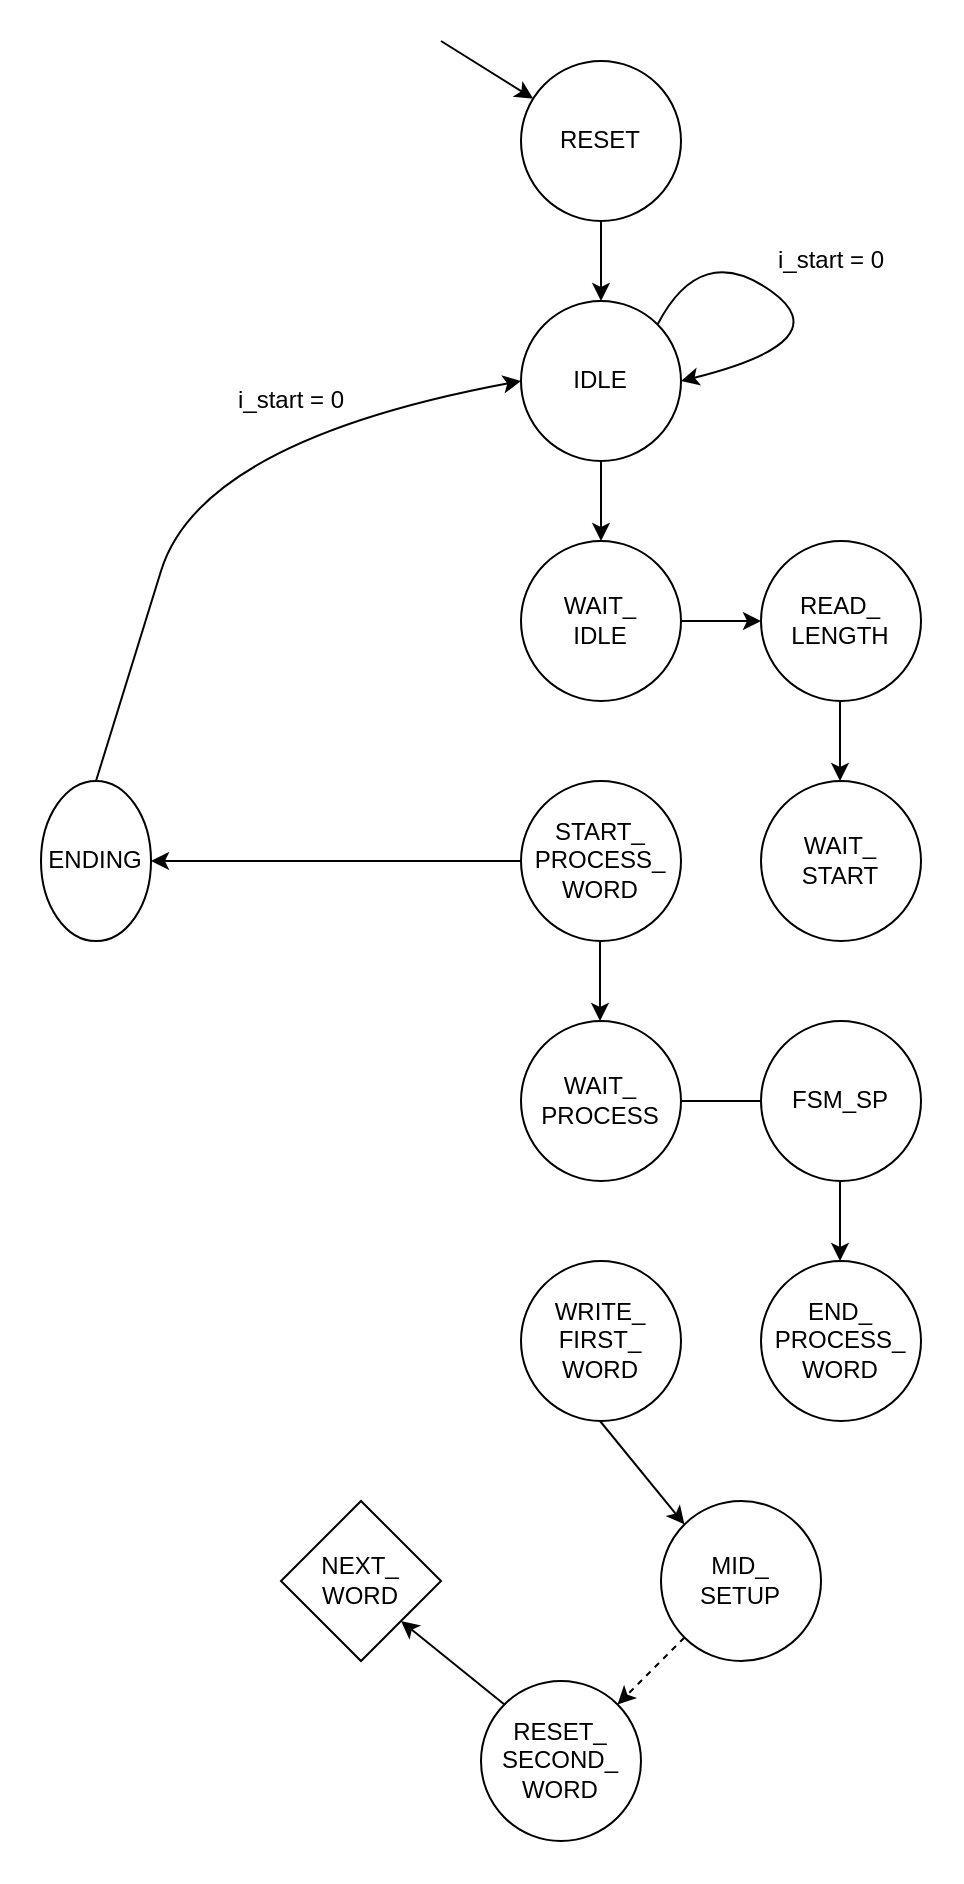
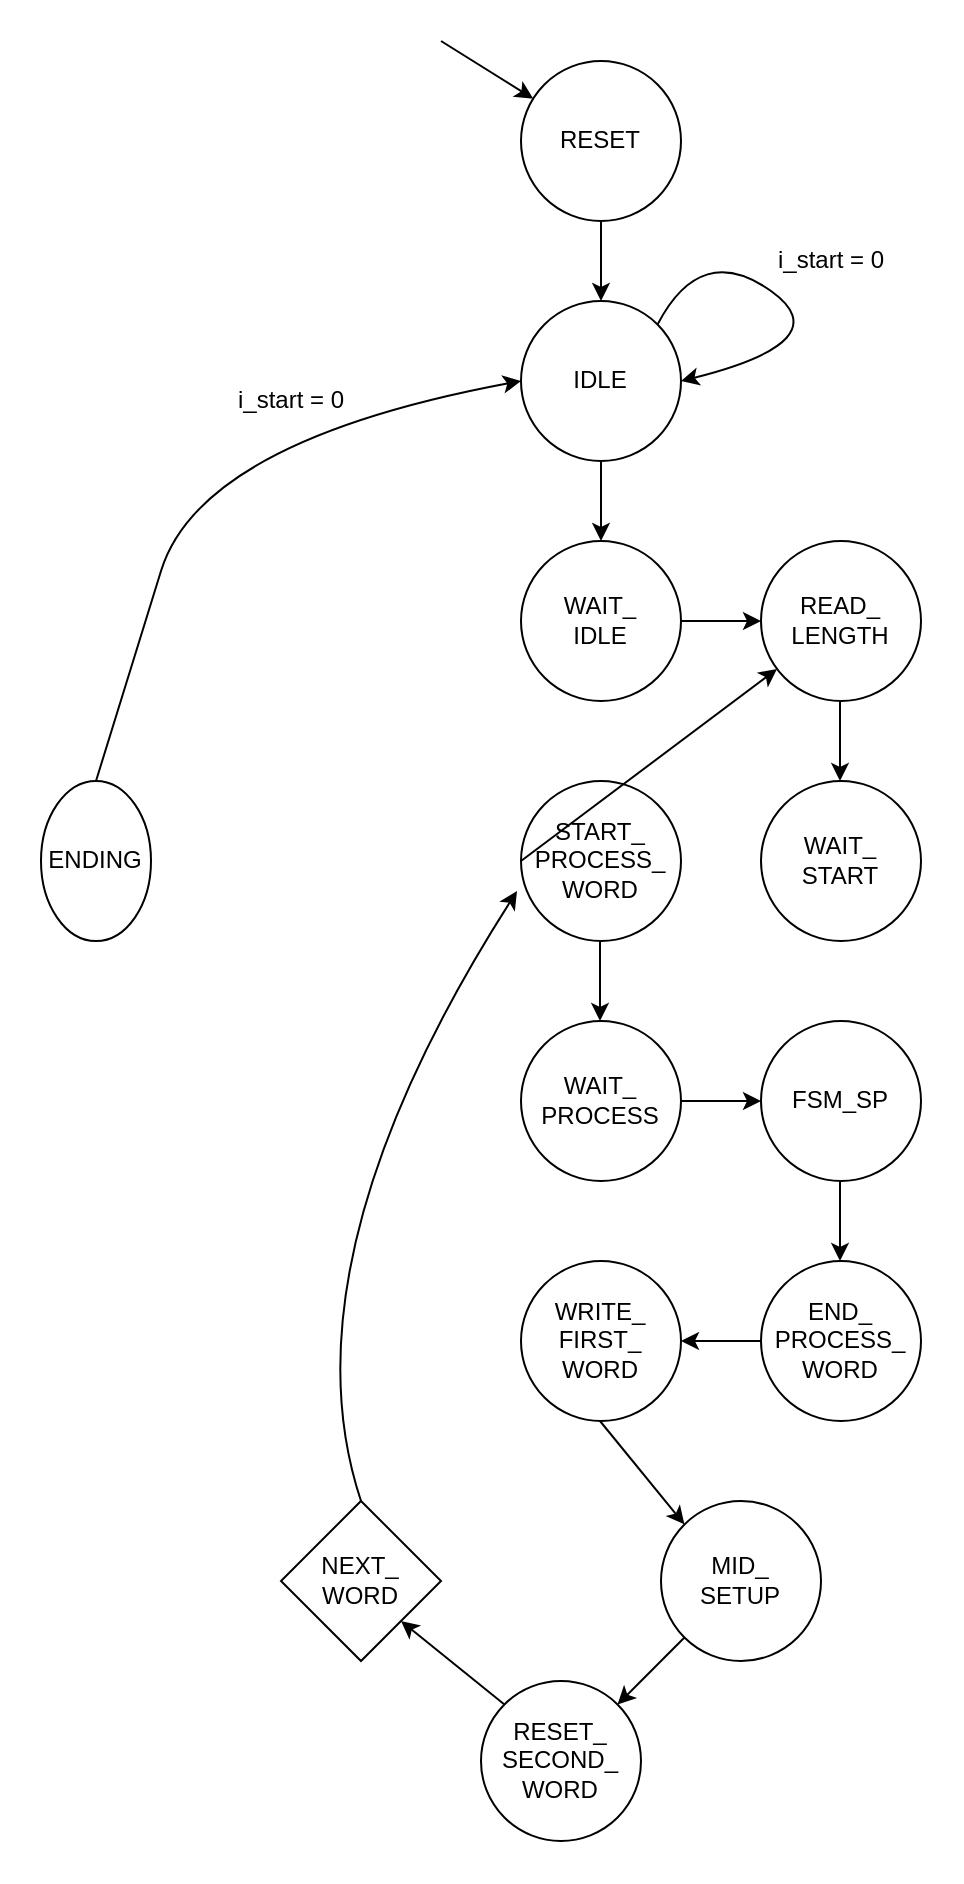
- <mxCell id="18" value="" style="endArrow=classic;html=1;rounded=0;exitX=0;exitY=0.5;exitDx=0;exitDy=0;entryX=1;entryY=0.5;entryDx=0;entryDy=0;" edge="1" parent="1" source="8" target="17"><mxGeometry width="50" height="50" relative="1" as="geometry"><mxPoint x="120" y="500" as="sourcePoint" /><mxPoint x="110" y="450" as="targetPoint" /></mxGeometry></mxCell>
+ <mxCell id="18" value="" style="endArrow=classic;html=1;rounded=0;exitX=0;exitY=0.5;exitDx=0;exitDy=0;" edge="1" parent="1" source="8" target="6"><mxGeometry width="50" height="50" relative="1" as="geometry"><mxPoint x="120" y="500" as="sourcePoint" /><mxPoint x="110" y="450" as="targetPoint" /></mxGeometry></mxCell>
- <mxCell id="27" value="" style="endArrow=none;html=1;rounded=0;entryX=0;entryY=0.5;entryDx=0;entryDy=0;exitX=1;exitY=0.5;exitDx=0;exitDy=0;" edge="1" parent="1" source="10" target="11"><mxGeometry width="50" height="50" relative="1" as="geometry"><mxPoint x="250" y="660" as="sourcePoint" /><mxPoint x="300" y="610" as="targetPoint" /></mxGeometry></mxCell>
+ <mxCell id="27" value="" style="endArrow=classic;html=1;rounded=0;entryX=0;entryY=0.5;entryDx=0;entryDy=0;exitX=1;exitY=0.5;exitDx=0;exitDy=0;" edge="1" parent="1" source="10" target="11"><mxGeometry width="50" height="50" relative="1" as="geometry"><mxPoint x="250" y="660" as="sourcePoint" /><mxPoint x="300" y="610" as="targetPoint" /></mxGeometry></mxCell>
+ <mxCell id="19" value="" style="curved=1;endArrow=classic;html=1;rounded=0;exitX=0.5;exitY=0;exitDx=0;exitDy=0;entryX=-0.025;entryY=0.688;entryDx=0;entryDy=0;entryPerimeter=0;" edge="1" parent="1" source="16" target="8"><mxGeometry width="50" height="50" relative="1" as="geometry"><mxPoint x="250" y="630" as="sourcePoint" /><mxPoint x="260" y="430" as="targetPoint" /><Array as="points"><mxPoint x="140" y="630" /></Array></mxGeometry></mxCell>
+ <mxCell id="29" value="" style="endArrow=classic;html=1;rounded=0;exitX=0;exitY=0.5;exitDx=0;exitDy=0;entryX=1;entryY=0.5;entryDx=0;entryDy=0;" edge="1" parent="1" source="12" target="13"><mxGeometry width="50" height="50" relative="1" as="geometry"><mxPoint x="250" y="600" as="sourcePoint" /><mxPoint x="300" y="550" as="targetPoint" /></mxGeometry></mxCell>
- <mxCell id="30" value="" style="endArrow=classic;html=1;rounded=0;entryX=1;entryY=0;entryDx=0;entryDy=0;exitX=0;exitY=1;exitDx=0;exitDy=0;dashed=1;" edge="1" parent="1" source="14" target="15"><mxGeometry width="50" height="50" relative="1" as="geometry"><mxPoint x="250" y="600" as="sourcePoint" /><mxPoint x="300" y="550" as="targetPoint" /></mxGeometry></mxCell>
+ <mxCell id="30" value="" style="endArrow=classic;html=1;rounded=0;entryX=1;entryY=0;entryDx=0;entryDy=0;exitX=0;exitY=1;exitDx=0;exitDy=0;" edge="1" parent="1" source="14" target="15"><mxGeometry width="50" height="50" relative="1" as="geometry"><mxPoint x="250" y="600" as="sourcePoint" /><mxPoint x="300" y="550" as="targetPoint" /></mxGeometry></mxCell>
